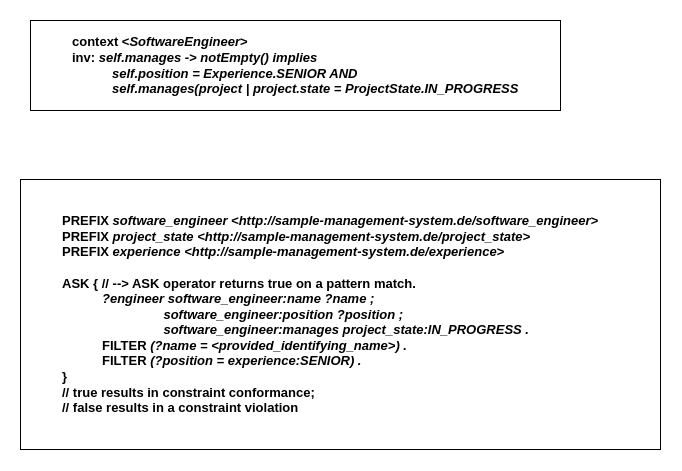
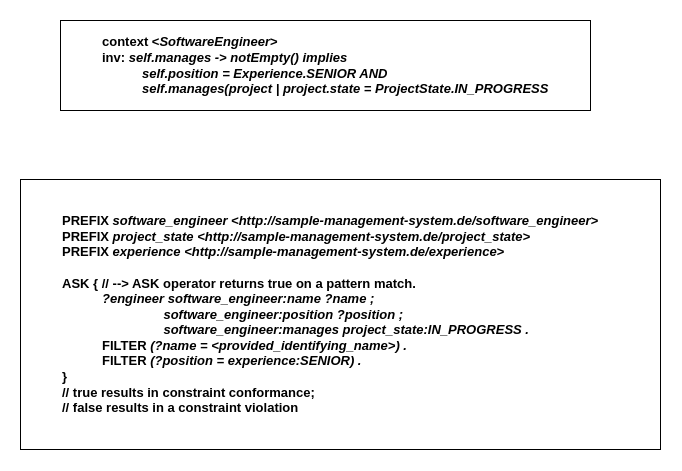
- <mxCell id="2" value="&lt;blockquote style=&quot;margin: 0 0 0 40px; border: none; padding: 0px;&quot;&gt;&lt;div style=&quot;font-size: 13px;&quot;&gt;&lt;span style=&quot;background-color: initial;&quot;&gt;&lt;b style=&quot;&quot;&gt;&lt;font style=&quot;font-size: 13px;&quot;&gt;context &amp;lt;&lt;i style=&quot;&quot;&gt;SoftwareEngineer&lt;/i&gt;&amp;gt;&lt;/font&gt;&lt;/b&gt;&lt;/span&gt;&lt;/div&gt;&lt;div style=&quot;&quot;&gt;&lt;span style=&quot;background-color: initial;&quot;&gt;&lt;font style=&quot;font-size: 13px;&quot;&gt;&lt;b&gt;inv: &lt;i&gt;self.manages -&amp;gt; notEmpty() implies&lt;/i&gt;&lt;/b&gt;&lt;/font&gt;&lt;/span&gt;&lt;/div&gt;&lt;blockquote style=&quot;margin: 0px 0px 0px 40px; border: none; padding: 0px; font-size: 13px;&quot;&gt;&lt;b&gt;&lt;i&gt;&lt;span style=&quot;background-color: initial;&quot;&gt;self.position = Experience.SENIOR AND&lt;/span&gt;&lt;/i&gt;&lt;/b&gt;&lt;/blockquote&gt;&lt;blockquote style=&quot;margin: 0px 0px 0px 40px; border: none; padding: 0px; font-size: 13px;&quot;&gt;&lt;div style=&quot;&quot;&gt;&lt;span style=&quot;background-color: initial;&quot;&gt;&lt;font style=&quot;font-size: 13px;&quot;&gt;&lt;b&gt;&lt;i&gt;self.manages(project | project.state = ProjectState.IN_PROGRESS&lt;/i&gt;&lt;/b&gt;&lt;/font&gt;&lt;/span&gt;&lt;/div&gt;&lt;/blockquote&gt;&lt;/blockquote&gt;" style="text;html=1;strokeColor=default;fillColor=none;align=left;verticalAlign=middle;whiteSpace=wrap;rounded=0;" vertex="1" parent="1"><mxGeometry x="30" y="20" width="530" height="90" as="geometry" /></mxCell>
+ <mxCell id="2" value="&lt;blockquote style=&quot;margin: 0 0 0 40px; border: none; padding: 0px;&quot;&gt;&lt;div style=&quot;font-size: 13px;&quot;&gt;&lt;span style=&quot;background-color: initial;&quot;&gt;&lt;b style=&quot;&quot;&gt;&lt;font style=&quot;font-size: 13px;&quot;&gt;context &amp;lt;&lt;i style=&quot;&quot;&gt;SoftwareEngineer&lt;/i&gt;&amp;gt;&lt;/font&gt;&lt;/b&gt;&lt;/span&gt;&lt;/div&gt;&lt;div style=&quot;&quot;&gt;&lt;span style=&quot;background-color: initial;&quot;&gt;&lt;font style=&quot;font-size: 13px;&quot;&gt;&lt;b&gt;inv: &lt;i&gt;self.manages -&amp;gt; notEmpty() implies&lt;/i&gt;&lt;/b&gt;&lt;/font&gt;&lt;/span&gt;&lt;/div&gt;&lt;blockquote style=&quot;margin: 0px 0px 0px 40px; border: none; padding: 0px; font-size: 13px;&quot;&gt;&lt;b&gt;&lt;i&gt;&lt;span style=&quot;background-color: initial;&quot;&gt;self.position = Experience.SENIOR AND&lt;/span&gt;&lt;/i&gt;&lt;/b&gt;&lt;/blockquote&gt;&lt;blockquote style=&quot;margin: 0px 0px 0px 40px; border: none; padding: 0px; font-size: 13px;&quot;&gt;&lt;div style=&quot;&quot;&gt;&lt;span style=&quot;background-color: initial;&quot;&gt;&lt;font style=&quot;font-size: 13px;&quot;&gt;&lt;b&gt;&lt;i&gt;self.manages(project | project.state = ProjectState.IN_PROGRESS&lt;/i&gt;&lt;/b&gt;&lt;/font&gt;&lt;/span&gt;&lt;/div&gt;&lt;/blockquote&gt;&lt;/blockquote&gt;" style="text;html=1;strokeColor=default;fillColor=none;align=left;verticalAlign=middle;whiteSpace=wrap;rounded=0;" vertex="1" parent="1"><mxGeometry x="60" y="20" width="530" height="90" as="geometry" /></mxCell>
